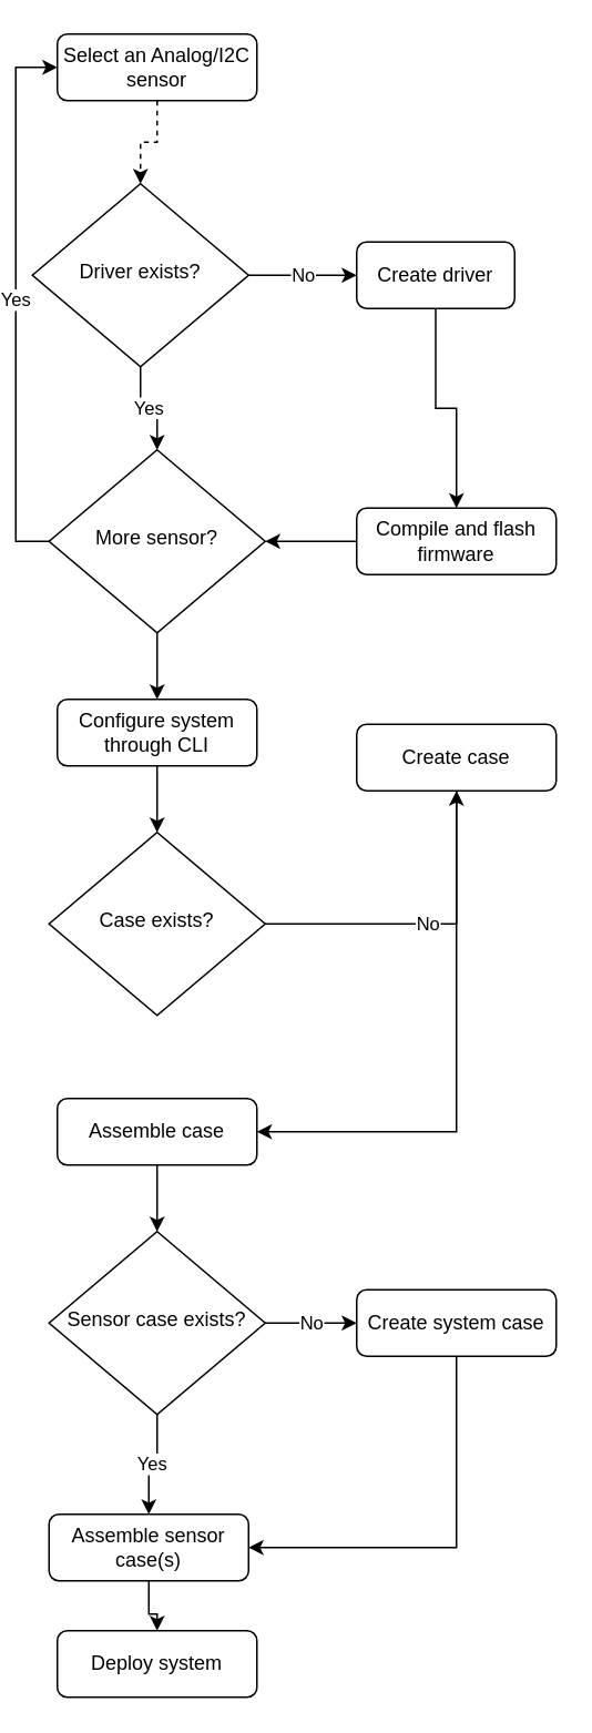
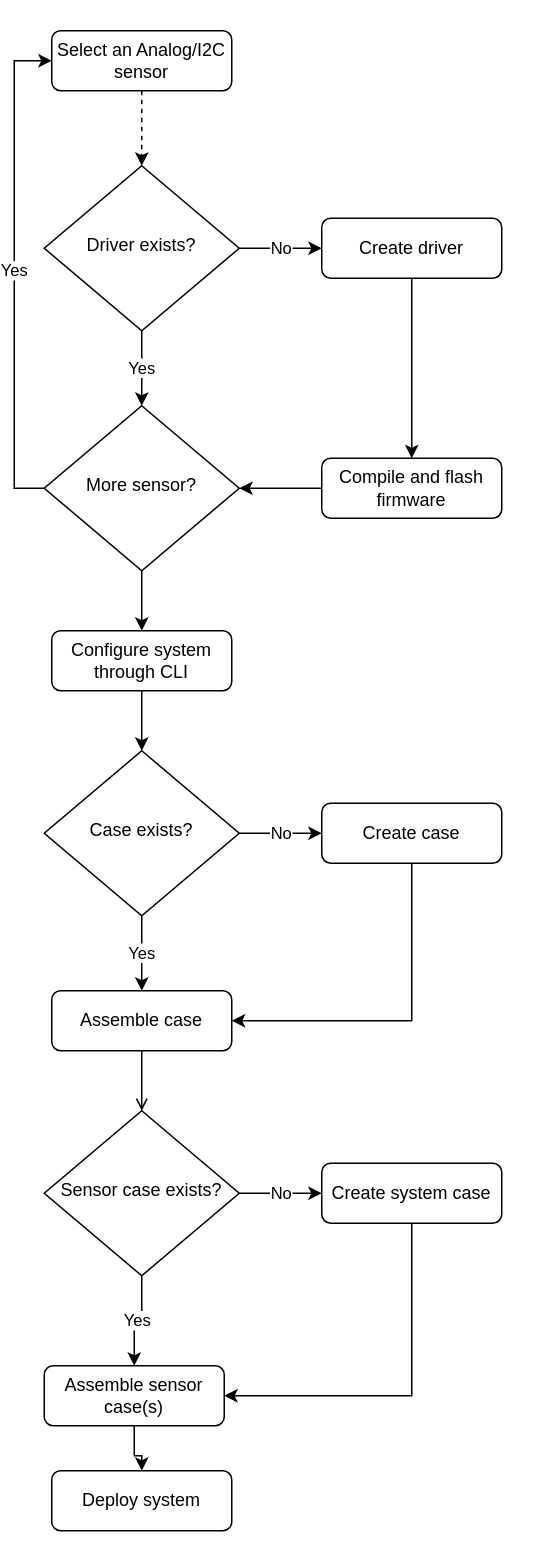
- <mxCell id="6" value="Driver exists?" style="rhombus;whiteSpace=wrap;html=1;shadow=0;fontFamily=Helvetica;fontSize=12;align=center;strokeWidth=1;spacing=6;spacingTop=-4;" parent="1" vertex="1"><mxGeometry x="10" y="110" width="130" height="110" as="geometry" /></mxCell>
+ <mxCell id="6" value="Driver exists?" style="rhombus;whiteSpace=wrap;html=1;shadow=0;fontFamily=Helvetica;fontSize=12;align=center;strokeWidth=1;spacing=6;spacingTop=-4;" parent="1" vertex="1"><mxGeometry x="20" y="110" width="130" height="110" as="geometry" /></mxCell>
- <mxCell id="8" value="Create driver" style="rounded=1;whiteSpace=wrap;html=1;fontSize=12;glass=0;strokeWidth=1;shadow=0;" parent="1" vertex="1"><mxGeometry x="205" y="145" width="95" height="40" as="geometry" /></mxCell>
+ <mxCell id="8" value="Create driver" style="rounded=1;whiteSpace=wrap;html=1;fontSize=12;glass=0;strokeWidth=1;shadow=0;" parent="1" vertex="1"><mxGeometry x="205" y="145" width="120" height="40" as="geometry" /></mxCell>
- <mxCell id="19" value="Create case" style="rounded=1;whiteSpace=wrap;html=1;fontSize=12;glass=0;strokeWidth=1;shadow=0;" vertex="1" parent="1"><mxGeometry x="205" y="435" width="120" height="40" as="geometry" /></mxCell>
+ <mxCell id="19" value="Create case" style="rounded=1;whiteSpace=wrap;html=1;fontSize=12;glass=0;strokeWidth=1;shadow=0;" vertex="1" parent="1"><mxGeometry x="205" y="535" width="120" height="40" as="geometry" /></mxCell>
+ <mxCell id="16" value="Yes" style="edgeStyle=orthogonalEdgeStyle;rounded=0;orthogonalLoop=1;jettySize=auto;html=1;" edge="1" parent="1" source="17" target="26"><mxGeometry relative="1" as="geometry" /></mxCell>
- <mxCell id="25" value="" style="edgeStyle=orthogonalEdgeStyle;rounded=0;orthogonalLoop=1;jettySize=auto;html=1;" edge="1" parent="1" source="26" target="24"><mxGeometry relative="1" as="geometry" /></mxCell>
+ <mxCell id="25" value="" style="edgeStyle=orthogonalEdgeStyle;rounded=0;orthogonalLoop=1;jettySize=auto;html=1;endArrow=open;" edge="1" parent="1" source="26" target="24"><mxGeometry relative="1" as="geometry" /></mxCell>
